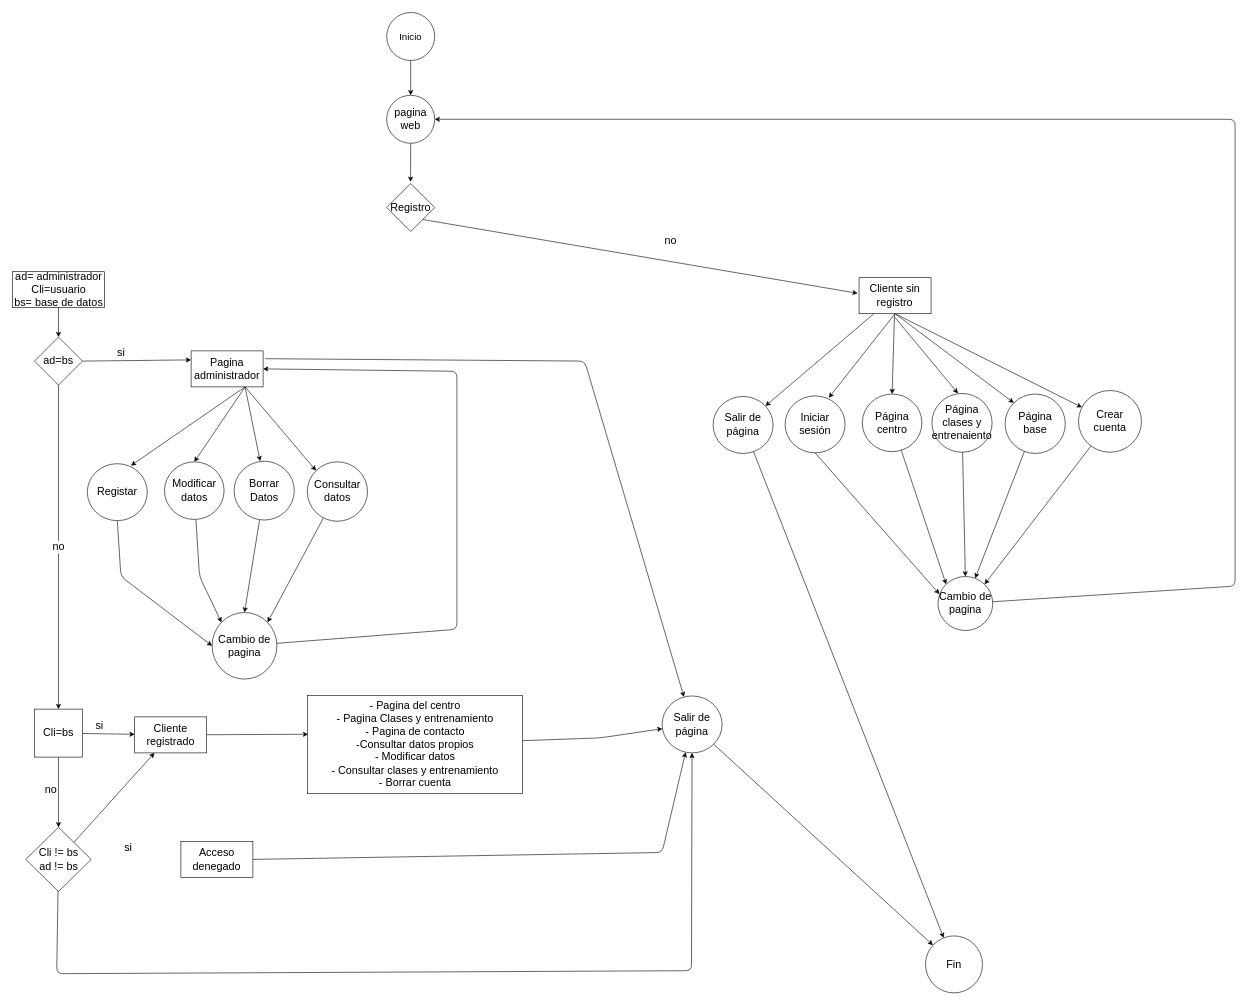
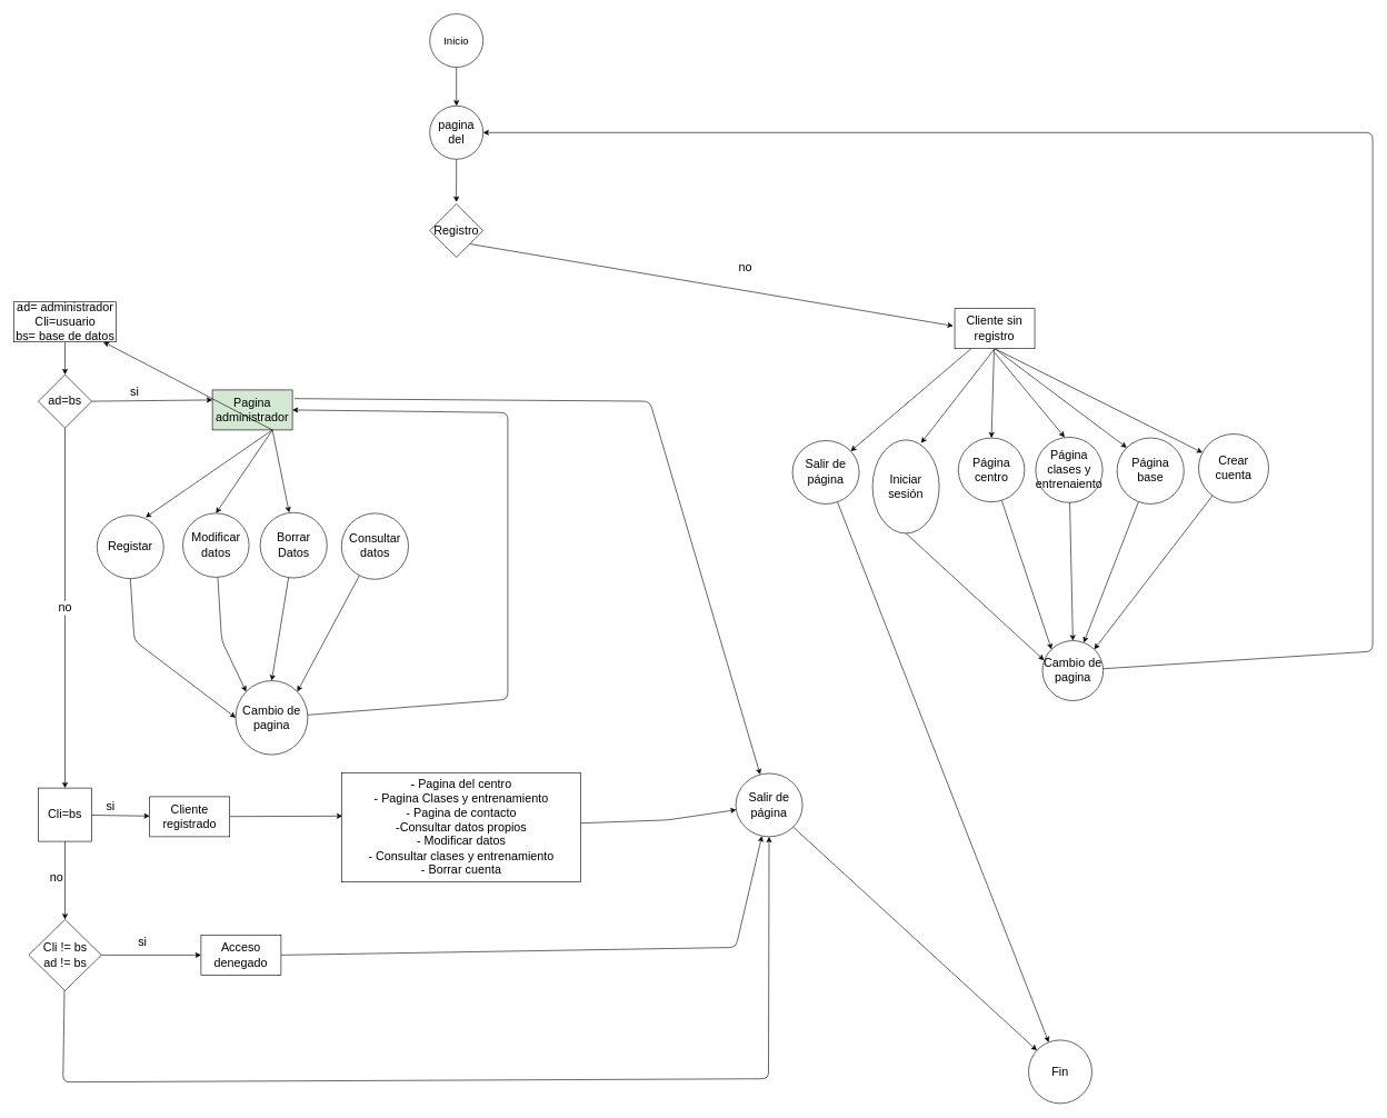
- <mxCell id="8" value="pagina web" style="ellipse;whiteSpace=wrap;html=1;fontSize=18;" parent="1" vertex="1"><mxGeometry x="644" y="158" width="80" height="80" as="geometry" /></mxCell>
+ <mxCell id="8" value="pagina del" style="ellipse;whiteSpace=wrap;html=1;fontSize=18;" parent="1" vertex="1"><mxGeometry x="644" y="158" width="80" height="80" as="geometry" /></mxCell>
- <mxCell id="16" value="Pagina administrador" style="whiteSpace=wrap;html=1;fontSize=18;" parent="1" vertex="1"><mxGeometry x="318" y="584" width="120" height="60" as="geometry" /></mxCell>
+ <mxCell id="16" value="Pagina administrador" style="whiteSpace=wrap;html=1;fontSize=18;fillColor=#d5e8d4;" parent="1" vertex="1"><mxGeometry x="318" y="584" width="120" height="60" as="geometry" /></mxCell>
- <mxCell id="42" value="&lt;font style=&quot;font-size: 18px;&quot;&gt;Iniciar sesión&lt;/font&gt;" style="ellipse;whiteSpace=wrap;html=1;" parent="1" vertex="1"><mxGeometry x="1308" y="659" width="100" height="94.92" as="geometry" /></mxCell>
+ <mxCell id="42" value="&lt;font style=&quot;font-size: 18px;&quot;&gt;Iniciar sesión&lt;/font&gt;" style="ellipse;whiteSpace=wrap;html=1;" parent="1" vertex="1"><mxGeometry x="1308" y="659" width="100" height="140" as="geometry" /></mxCell>
- <mxCell id="51" style="edgeStyle=none;html=1;entryX=0;entryY=0;entryDx=0;entryDy=0;fontSize=18;exitX=0.75;exitY=1;exitDx=0;exitDy=0;" parent="1" source="16" target="59" edge="1"><mxGeometry relative="1" as="geometry"><mxPoint x="151" y="662" as="sourcePoint" /></mxGeometry></mxCell>
+ <mxCell id="51" style="edgeStyle=none;html=1;fontSize=18;exitX=0.75;exitY=1;exitDx=0;exitDy=0;" parent="1" source="16" target="10" edge="1"><mxGeometry relative="1" as="geometry"><mxPoint x="151" y="662" as="sourcePoint" /></mxGeometry></mxCell>
- <mxCell id="24" value="" style="edgeStyle=none;html=1;fontSize=18;" parent="1" source="26" target="23" edge="1"><mxGeometry relative="1" as="geometry" /></mxCell>
+ <mxCell id="24" value="" style="edgeStyle=none;html=1;fontSize=18;" parent="1" source="26" target="28" edge="1"><mxGeometry relative="1" as="geometry" /></mxCell>
